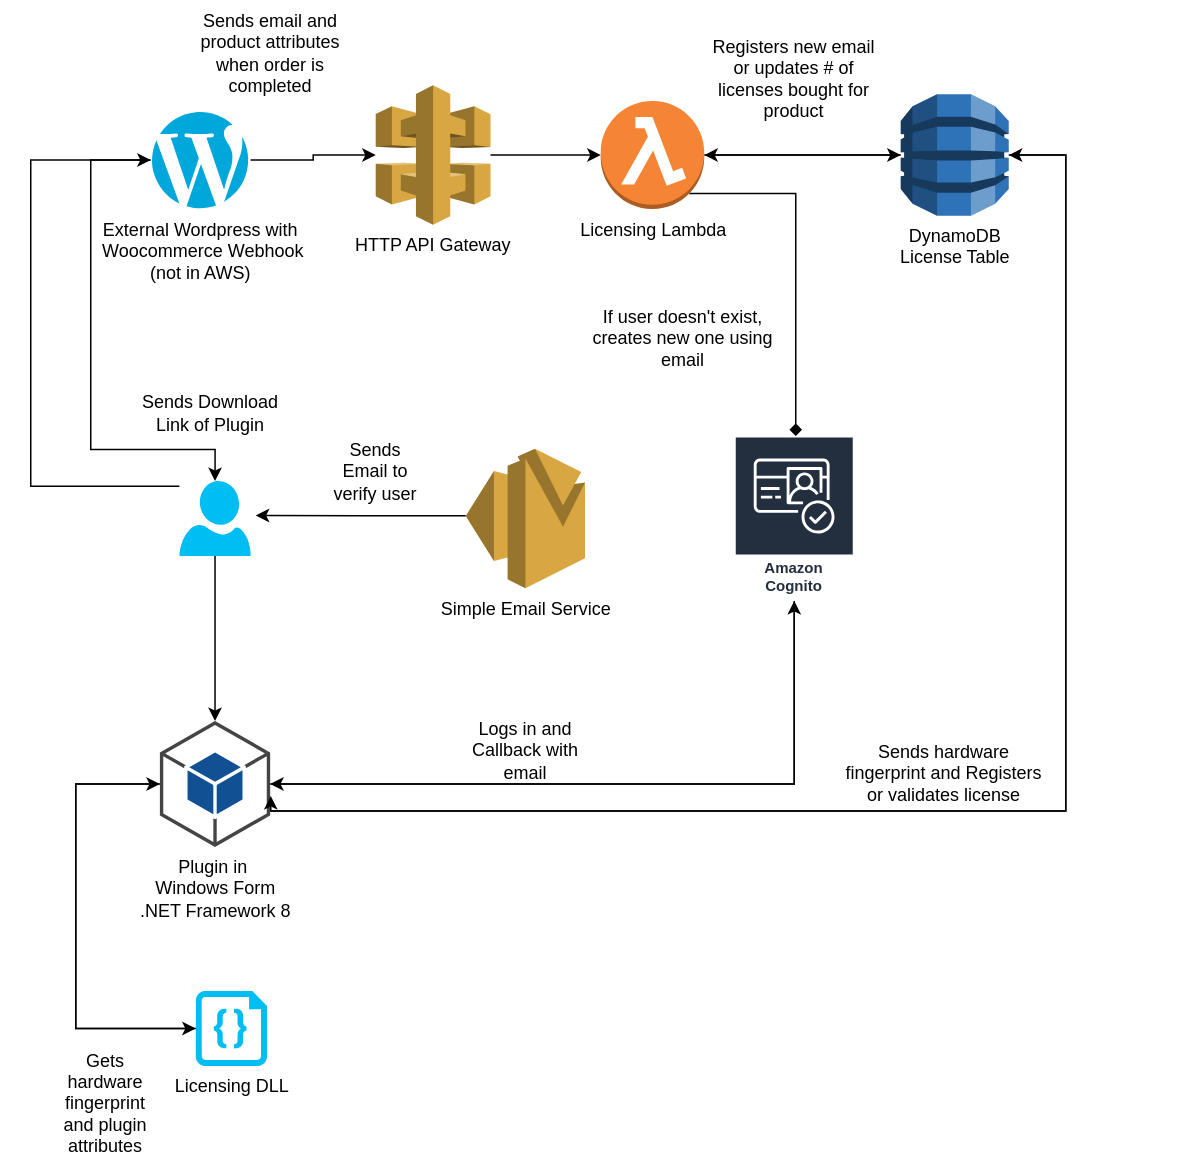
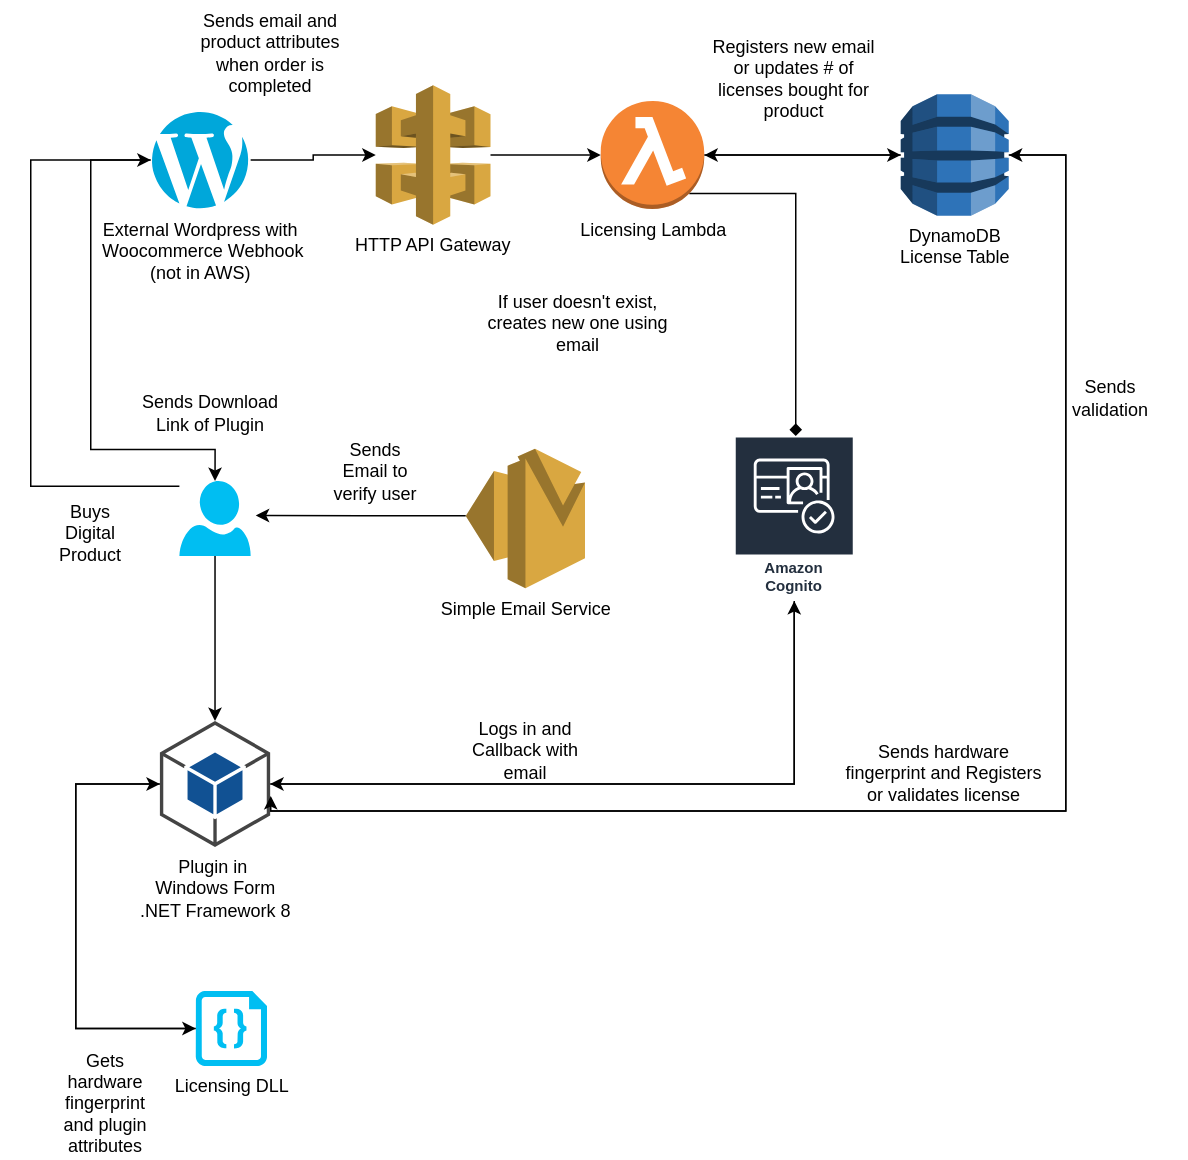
- <mxCell id="16" value="If user doesn't exist, creates new one using email" style="text;html=1;align=center;verticalAlign=middle;whiteSpace=wrap;rounded=0;" vertex="1" parent="1"><mxGeometry x="390" y="210" width="130" height="30" as="geometry" /></mxCell>
+ <mxCell id="16" value="If user doesn't exist, creates new one using email" style="text;html=1;align=center;verticalAlign=middle;whiteSpace=wrap;rounded=0;" vertex="1" parent="1"><mxGeometry x="320" y="200" width="130" height="30" as="geometry" /></mxCell>
+ <mxCell id="31" value="Sends validation" style="text;html=1;align=center;verticalAlign=middle;whiteSpace=wrap;rounded=0;" vertex="1" parent="1"><mxGeometry x="710" y="250" width="60" height="30" as="geometry" /></mxCell>
+ <mxCell id="24" value="Buys Digital Product" style="text;html=1;align=center;verticalAlign=middle;whiteSpace=wrap;rounded=0;" vertex="1" parent="1"><mxGeometry x="30" y="340" width="60" height="30" as="geometry" /></mxCell>
